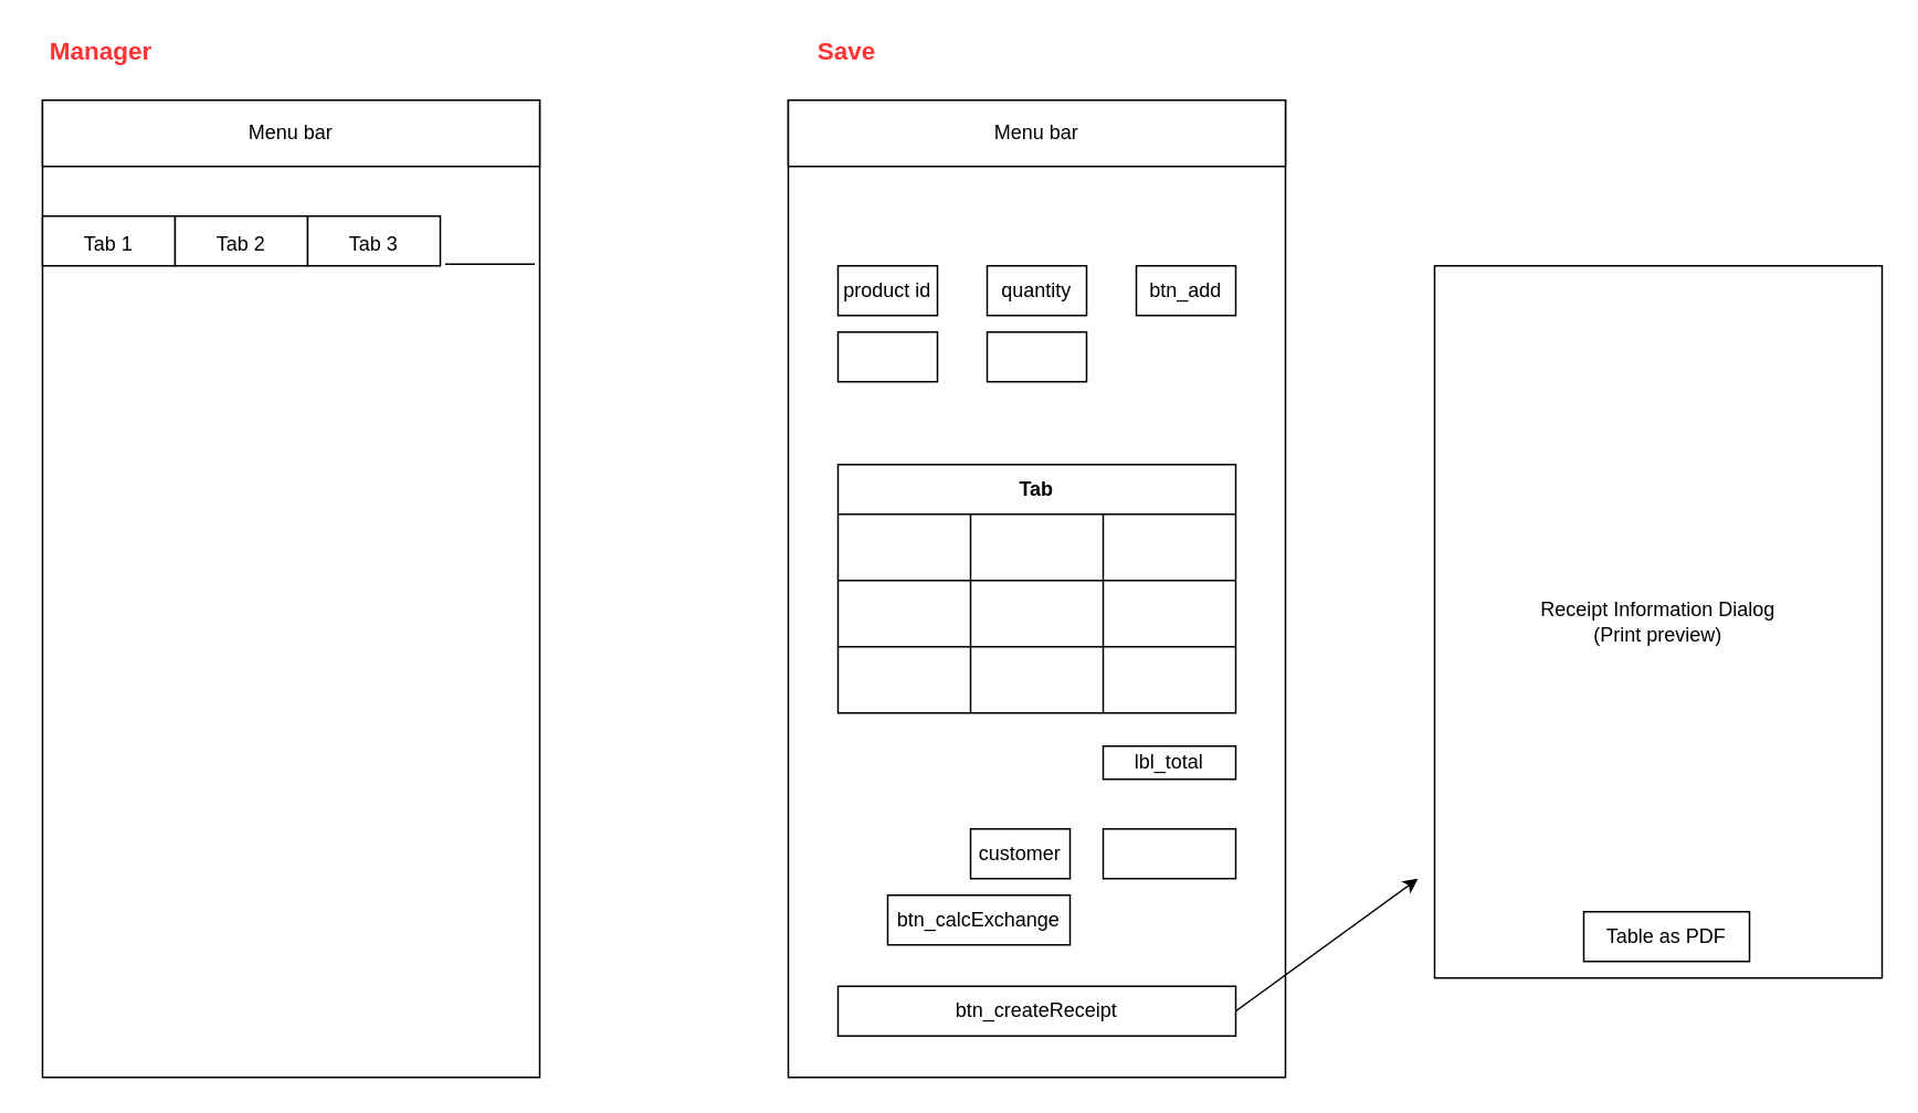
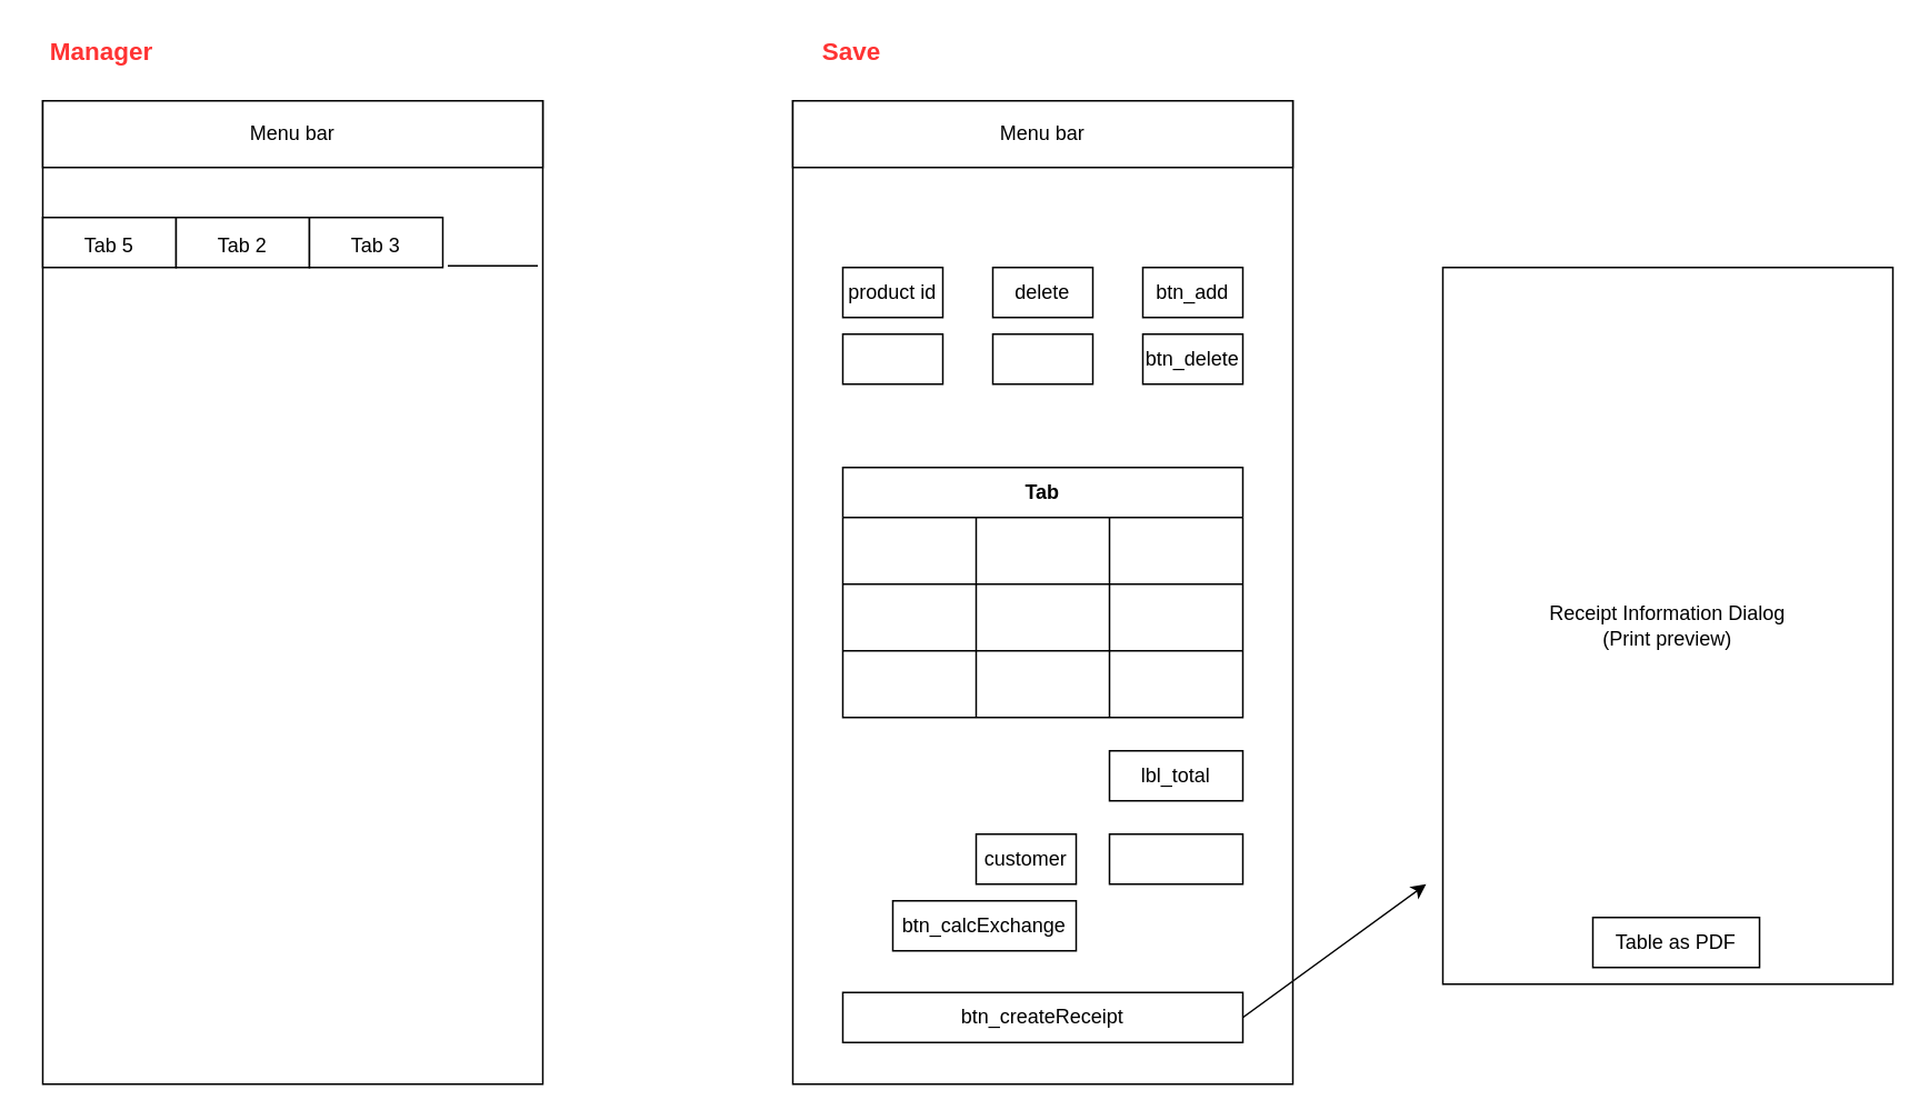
- <mxCell id="34" value="&lt;font style=&quot;font-size: 12px&quot; color=&quot;#000000&quot;&gt;Tab 1&lt;/font&gt;" style="rounded=0;whiteSpace=wrap;html=1;fontSize=15;fontColor=#FF3333;" vertex="1" parent="1"><mxGeometry x="25" y="130" width="80" height="30" as="geometry" /></mxCell>
+ <mxCell id="34" value="&lt;font style=&quot;font-size: 12px&quot; color=&quot;#000000&quot;&gt;Tab 5&lt;/font&gt;" style="rounded=0;whiteSpace=wrap;html=1;fontSize=15;fontColor=#FF3333;" vertex="1" parent="1"><mxGeometry x="25" y="130" width="80" height="30" as="geometry" /></mxCell>
- <mxCell id="19" value="quantity" style="rounded=0;whiteSpace=wrap;html=1;" vertex="1" parent="1"><mxGeometry x="595" y="160" width="60" height="30" as="geometry" /></mxCell>
+ <mxCell id="19" value="delete" style="rounded=0;whiteSpace=wrap;html=1;" vertex="1" parent="1"><mxGeometry x="595" y="160" width="60" height="30" as="geometry" /></mxCell>
+ <mxCell id="20" value="btn_delete" style="rounded=0;whiteSpace=wrap;html=1;" vertex="1" parent="1"><mxGeometry x="685" y="200" width="60" height="30" as="geometry" /></mxCell>
- <mxCell id="21" value="lbl_total" style="rounded=0;whiteSpace=wrap;html=1;" vertex="1" parent="1"><mxGeometry x="665" y="450" width="80" height="20" as="geometry" /></mxCell>
+ <mxCell id="21" value="lbl_total" style="rounded=0;whiteSpace=wrap;html=1;" vertex="1" parent="1"><mxGeometry x="665" y="450" width="80" height="30" as="geometry" /></mxCell>
